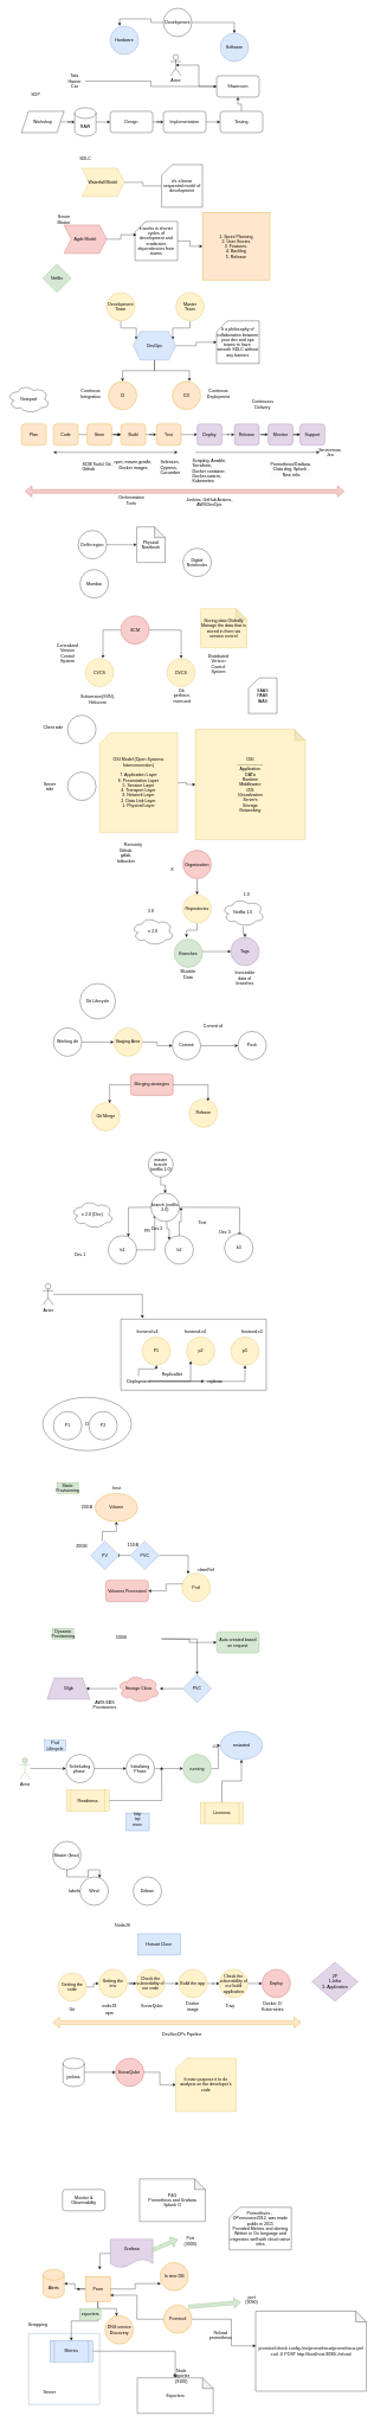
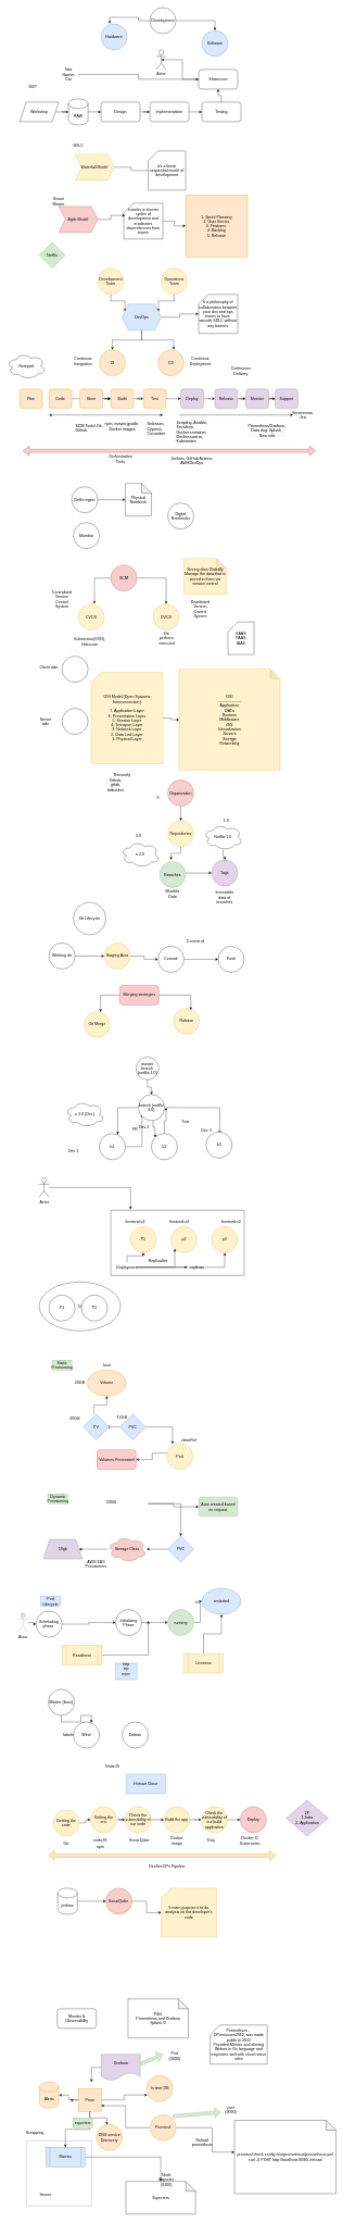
- <mxCell id="38" value="Master&lt;div&gt;Team&lt;/div&gt;" style="ellipse;whiteSpace=wrap;html=1;aspect=fixed;fillColor=#fff2cc;strokeColor=#d6b656;" parent="1" vertex="1"><mxGeometry x="495" y="820" width="80" height="80" as="geometry" /></mxCell>
+ <mxCell id="38" value="Operations&lt;div&gt;Team&lt;/div&gt;" style="ellipse;whiteSpace=wrap;html=1;aspect=fixed;fillColor=#fff2cc;strokeColor=#d6b656;" parent="1" vertex="1"><mxGeometry x="495" y="820" width="80" height="80" as="geometry" /></mxCell>
- <mxCell id="194" value="Scheluding phase&amp;nbsp;" style="ellipse;whiteSpace=wrap;html=1;aspect=fixed;" vertex="1" parent="1"><mxGeometry x="185" y="4935" width="80" height="80" as="geometry" /></mxCell>
+ <mxCell id="194" value="Scheluding phase&amp;nbsp;" style="ellipse;whiteSpace=wrap;html=1;aspect=fixed;" vertex="1" parent="1"><mxGeometry x="110" y="4940" width="80" height="80" as="geometry" /></mxCell>
- <mxCell id="203" value="Readiness" style="shape=process;whiteSpace=wrap;html=1;backgroundOutline=1;fillColor=#fff2cc;strokeColor=#d6b656;" vertex="1" parent="1"><mxGeometry x="187" y="5035" width="120" height="60" as="geometry" /></mxCell>
+ <mxCell id="203" value="Readiness" style="shape=process;whiteSpace=wrap;html=1;backgroundOutline=1;fillColor=#fff2cc;strokeColor=#d6b656;" vertex="1" parent="1"><mxGeometry x="192" y="5045" width="120" height="60" as="geometry" /></mxCell>
